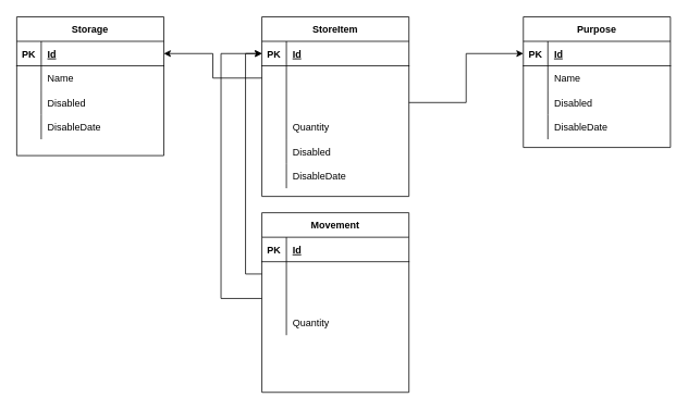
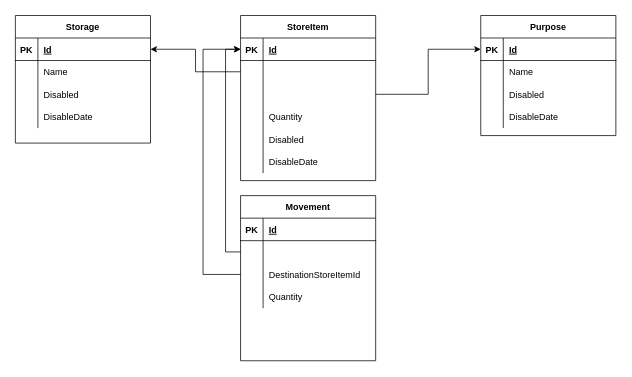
+ <mxCell id="53" value="DestinationStoreItemId" style="shape=partialRectangle;connectable=0;fillColor=none;top=0;left=0;bottom=0;right=0;align=left;spacingLeft=6;overflow=hidden;" vertex="1" parent="51"><mxGeometry x="30" width="150" height="30" as="geometry" /></mxCell>
